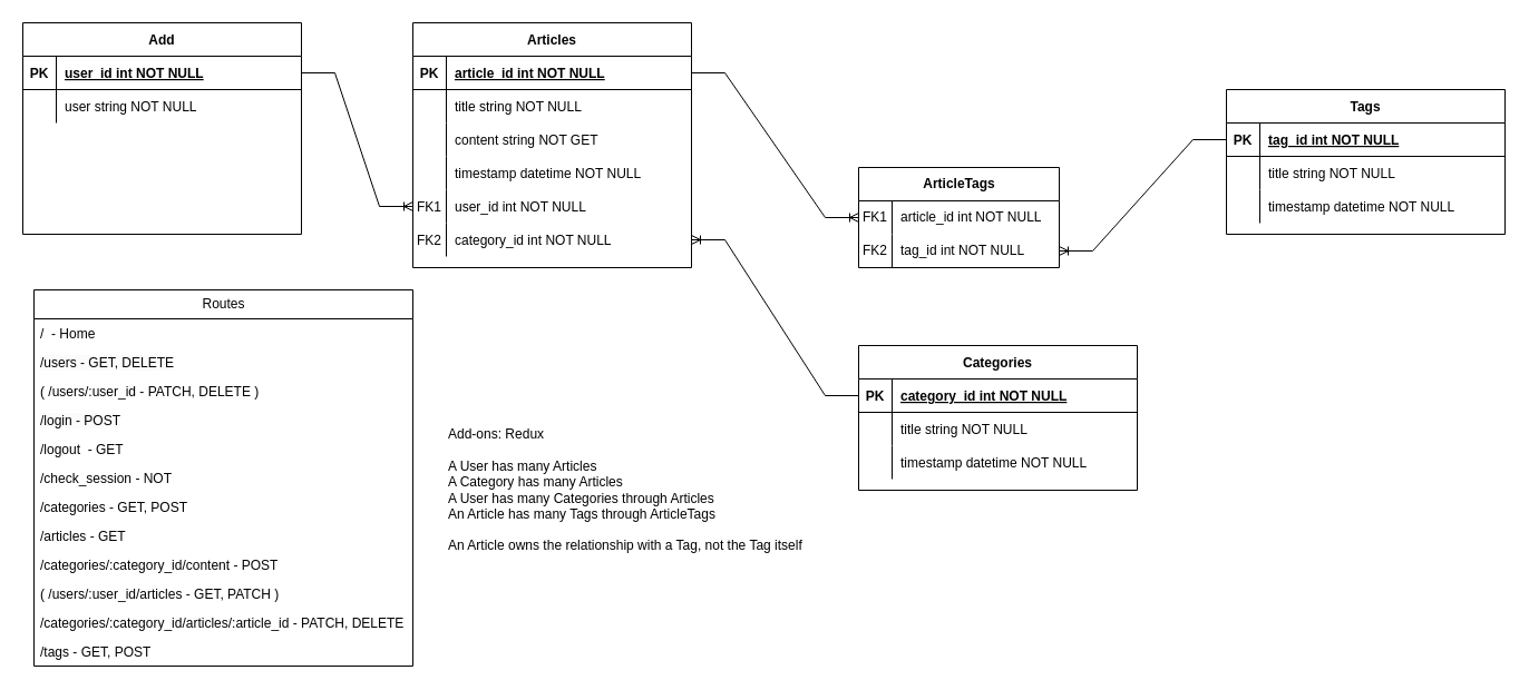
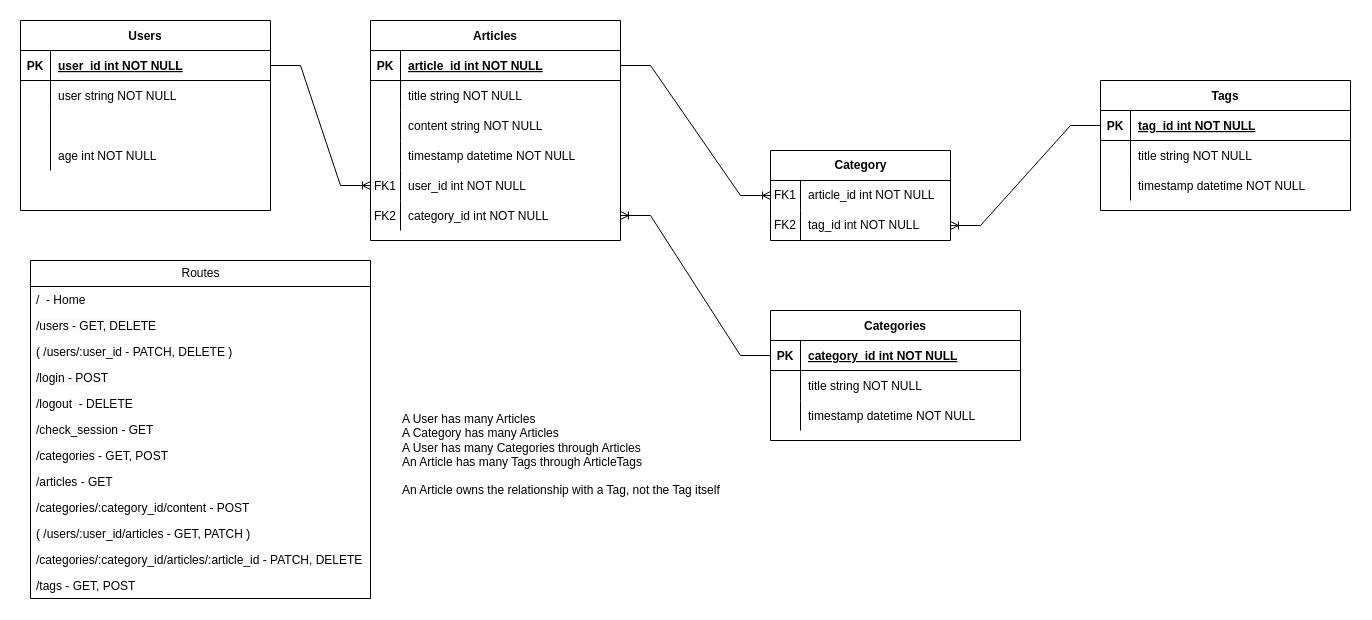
- <mxCell id="31" value="Add" style="shape=table;startSize=30;container=1;collapsible=1;childLayout=tableLayout;fixedRows=1;rowLines=0;fontStyle=1;align=center;resizeLast=1;" parent="1" vertex="1"><mxGeometry width="250" height="190" as="geometry" x="20" y="20" /></mxCell>
+ <mxCell id="31" value="Users" style="shape=table;startSize=30;container=1;collapsible=1;childLayout=tableLayout;fixedRows=1;rowLines=0;fontStyle=1;align=center;resizeLast=1;" parent="1" vertex="1"><mxGeometry width="250" height="190" as="geometry" x="20" y="20" /></mxCell>
- <mxCell id="21" value="content string NOT GET" style="shape=partialRectangle;overflow=hidden;connectable=0;fillColor=none;top=0;left=0;bottom=0;right=0;align=left;spacingLeft=6;" parent="19" vertex="1"><mxGeometry x="30" width="220" height="30" as="geometry"><mxRectangle width="220" height="30" as="alternateBounds" /></mxGeometry></mxCell>
+ <mxCell id="21" value="content string NOT NULL" style="shape=partialRectangle;overflow=hidden;connectable=0;fillColor=none;top=0;left=0;bottom=0;right=0;align=left;spacingLeft=6;" parent="19" vertex="1"><mxGeometry x="30" width="220" height="30" as="geometry"><mxRectangle width="220" height="30" as="alternateBounds" /></mxGeometry></mxCell>
+ <mxCell id="42" value="age int NOT NULL" style="shape=partialRectangle;overflow=hidden;connectable=0;fillColor=none;top=0;left=0;bottom=0;right=0;align=left;spacingLeft=6;" parent="40" vertex="1"><mxGeometry x="30" width="220" height="30" as="geometry"><mxRectangle width="220" height="30" as="alternateBounds" /></mxGeometry></mxCell>
- <mxCell id="72" value="ArticleTags" style="shape=table;startSize=30;container=1;collapsible=1;childLayout=tableLayout;fixedRows=1;rowLines=0;fontStyle=1;align=center;resizeLast=1;html=1;" parent="1" vertex="1"><mxGeometry x="770" y="150" width="180" height="90" as="geometry" /></mxCell>
+ <mxCell id="72" value="Category" style="shape=table;startSize=30;container=1;collapsible=1;childLayout=tableLayout;fixedRows=1;rowLines=0;fontStyle=1;align=center;resizeLast=1;html=1;" parent="1" vertex="1"><mxGeometry x="770" y="150" width="180" height="90" as="geometry" /></mxCell>
- <mxCell id="71" value="Add-ons: Redux" style="text;html=1;align=left;verticalAlign=middle;resizable=0;points=[];autosize=1;strokeColor=none;fillColor=none;" parent="1" vertex="1"><mxGeometry x="400" y="375" width="110" height="30" as="geometry" /></mxCell>
- <mxCell id="63" value="/logout&amp;nbsp; - GET" style="text;strokeColor=none;fillColor=none;align=left;verticalAlign=top;spacingLeft=4;spacingRight=4;overflow=hidden;rotatable=0;points=[[0,0.5],[1,0.5]];portConstraint=eastwest;whiteSpace=wrap;html=1;" parent="58" vertex="1"><mxGeometry y="130" width="340" height="26" as="geometry" /></mxCell>
+ <mxCell id="63" value="/logout&amp;nbsp; - DELETE" style="text;strokeColor=none;fillColor=none;align=left;verticalAlign=top;spacingLeft=4;spacingRight=4;overflow=hidden;rotatable=0;points=[[0,0.5],[1,0.5]];portConstraint=eastwest;whiteSpace=wrap;html=1;" parent="58" vertex="1"><mxGeometry y="130" width="340" height="26" as="geometry" /></mxCell>
- <mxCell id="64" value="/check_session - NOT" style="text;strokeColor=none;fillColor=none;align=left;verticalAlign=top;spacingLeft=4;spacingRight=4;overflow=hidden;rotatable=0;points=[[0,0.5],[1,0.5]];portConstraint=eastwest;whiteSpace=wrap;html=1;" parent="58" vertex="1"><mxGeometry y="156" width="340" height="26" as="geometry" /></mxCell>
+ <mxCell id="64" value="/check_session - GET" style="text;strokeColor=none;fillColor=none;align=left;verticalAlign=top;spacingLeft=4;spacingRight=4;overflow=hidden;rotatable=0;points=[[0,0.5],[1,0.5]];portConstraint=eastwest;whiteSpace=wrap;html=1;" parent="58" vertex="1"><mxGeometry y="156" width="340" height="26" as="geometry" /></mxCell>
